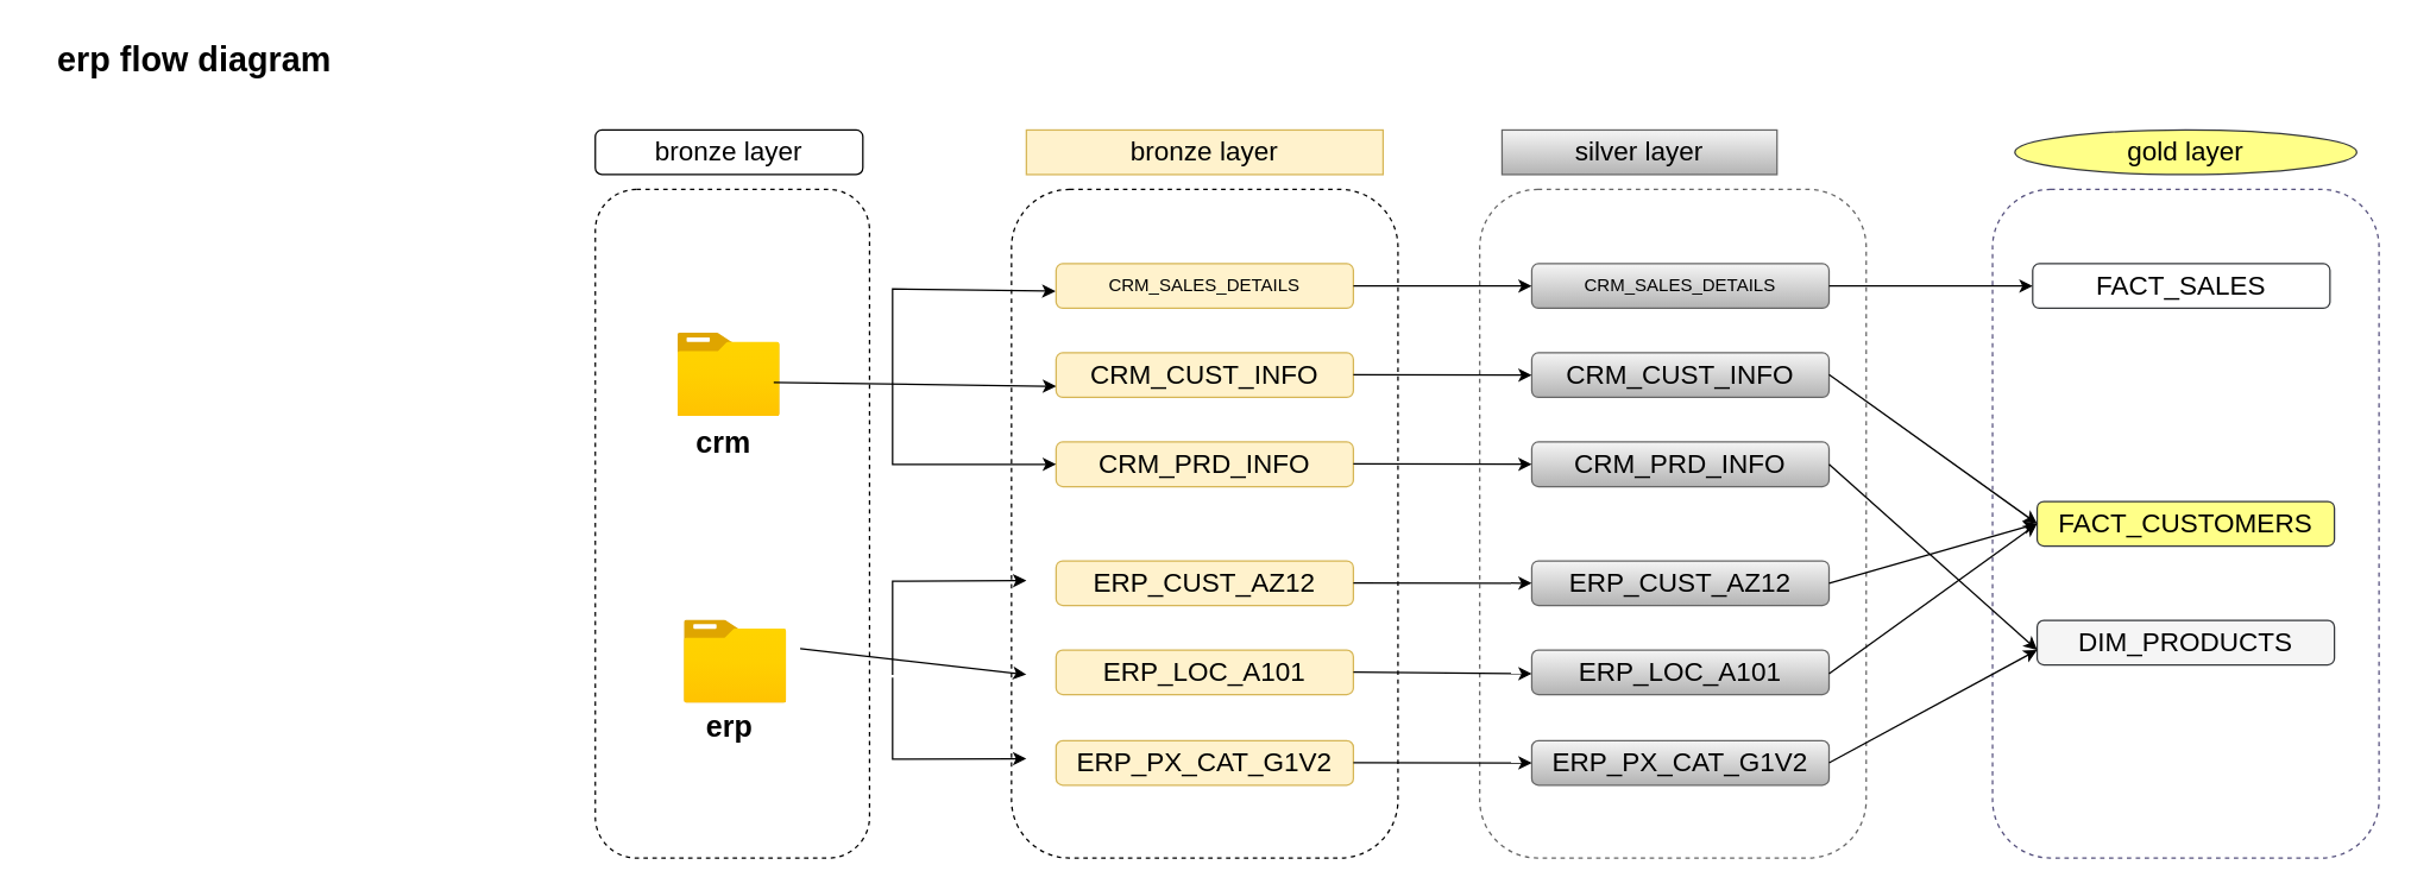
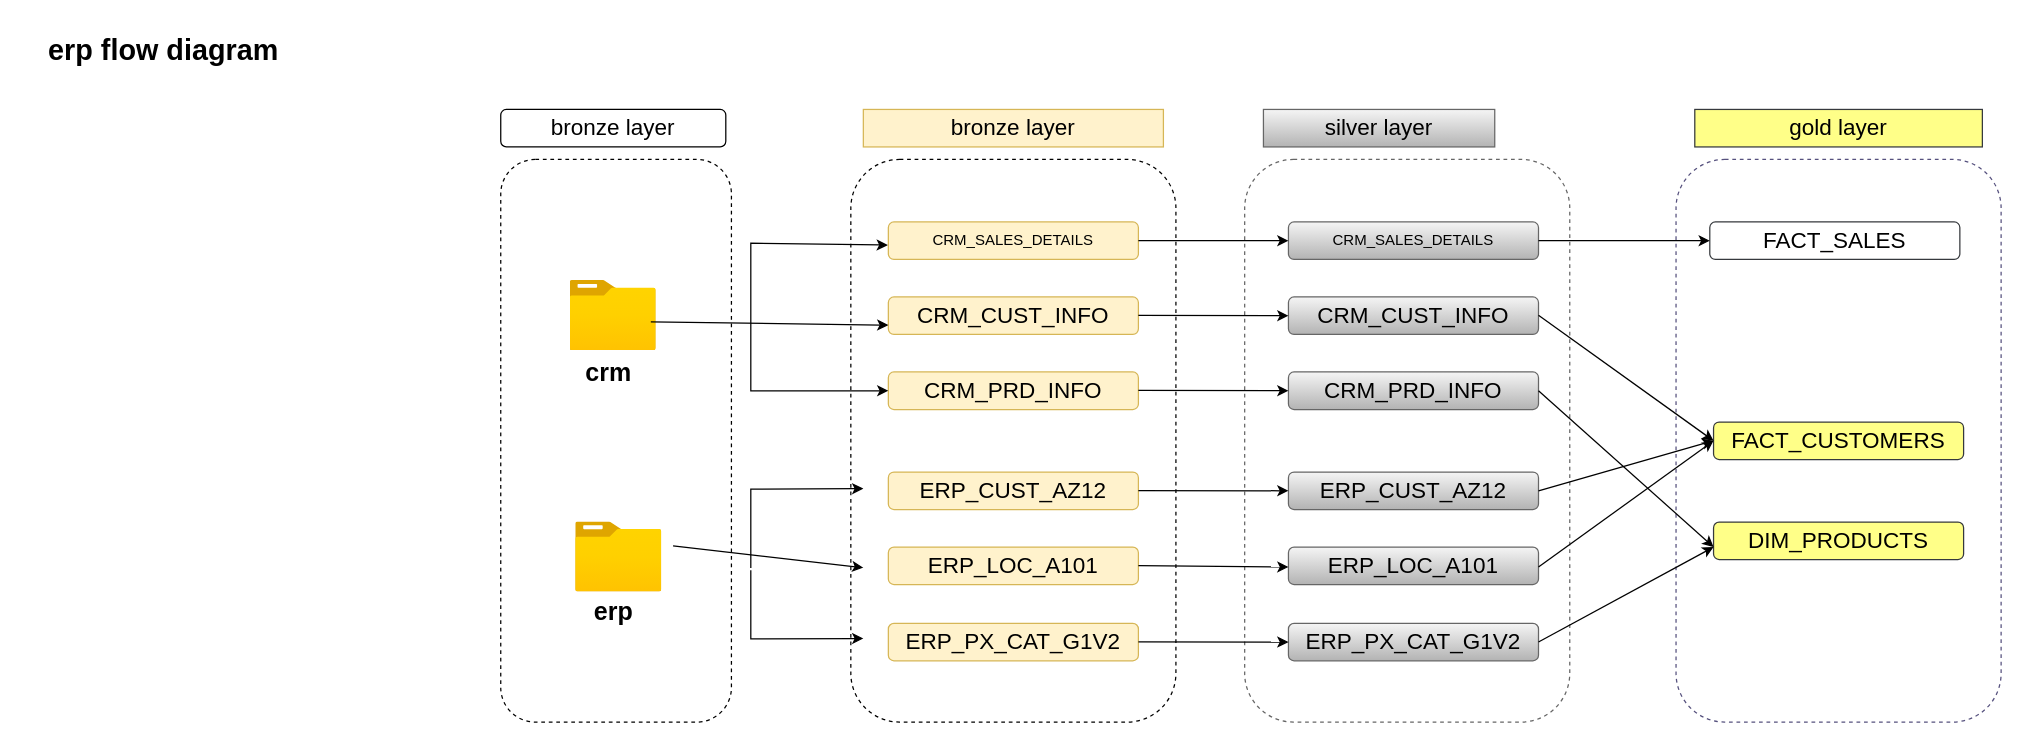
- <mxCell id="24" value="&lt;font style=&quot;font-size: 18px;&quot;&gt;gold layer&lt;/font&gt;" style="ellipse;whiteSpace=wrap;html=1;fillColor=#ffff88;strokeColor=#36393d;" parent="1" vertex="1"><mxGeometry x="1355" y="87" width="230" height="30" as="geometry" /></mxCell>
+ <mxCell id="24" value="&lt;font style=&quot;font-size: 18px;&quot;&gt;gold layer&lt;/font&gt;" style="rounded=0;whiteSpace=wrap;html=1;fillColor=#ffff88;strokeColor=#36393d;" parent="1" vertex="1"><mxGeometry x="1355" y="87" width="230" height="30" as="geometry" /></mxCell>
- <mxCell id="16" value="&lt;font style=&quot;font-size: 18px;&quot;&gt;DIM_PRODUCTS&lt;/font&gt;" style="rounded=1;whiteSpace=wrap;html=1;fillColor=#f5f5f5;strokeColor=#36393d;" parent="1" vertex="1"><mxGeometry x="1370" y="417" width="200" height="30" as="geometry" /></mxCell>
+ <mxCell id="16" value="&lt;font style=&quot;font-size: 18px;&quot;&gt;DIM_PRODUCTS&lt;/font&gt;" style="rounded=1;whiteSpace=wrap;html=1;fillColor=#ffff88;strokeColor=#36393d;" parent="1" vertex="1"><mxGeometry x="1370" y="417" width="200" height="30" as="geometry" /></mxCell>
